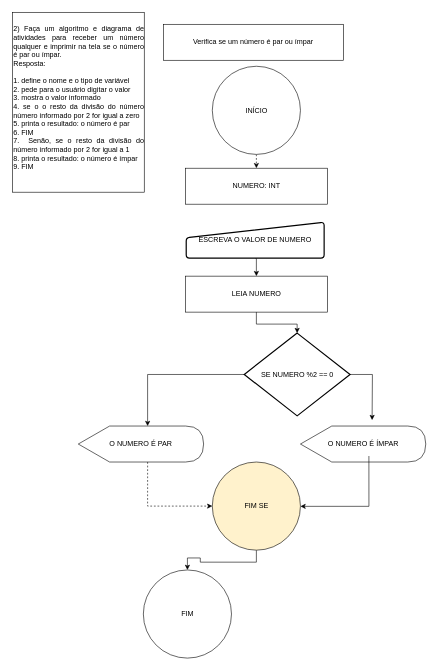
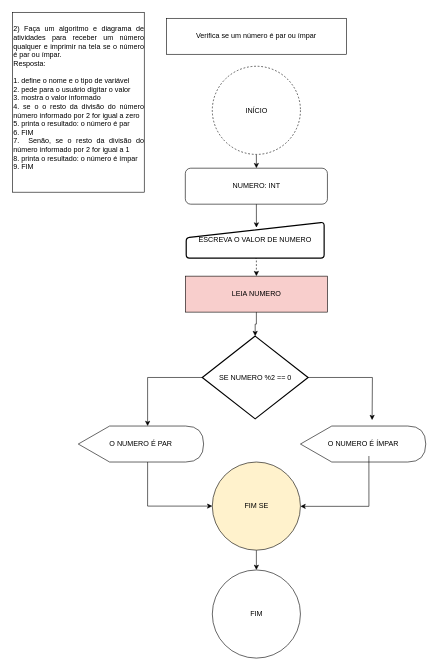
- <mxCell id="3" value="Verifica se um número é par ou ímpar" style="rounded=0;whiteSpace=wrap;html=1;" vertex="1" parent="1"><mxGeometry x="272" y="40" width="300" height="60" as="geometry" /></mxCell>
+ <mxCell id="3" value="Verifica se um número é par ou ímpar" style="rounded=0;whiteSpace=wrap;html=1;" vertex="1" parent="1"><mxGeometry x="277" y="30" width="300" height="60" as="geometry" /></mxCell>
- <mxCell id="5" value="INÍCIO" style="ellipse;whiteSpace=wrap;html=1;aspect=fixed;" vertex="1" parent="1"><mxGeometry x="353.5" y="110" width="147" height="147" as="geometry" /></mxCell>
+ <mxCell id="5" value="INÍCIO" style="ellipse;whiteSpace=wrap;html=1;aspect=fixed;dashed=1;" vertex="1" parent="1"><mxGeometry x="353.5" y="110" width="147" height="147" as="geometry" /></mxCell>
- <mxCell id="4" style="edgeStyle=orthogonalEdgeStyle;rounded=0;orthogonalLoop=1;jettySize=auto;html=1;exitX=0.5;exitY=1;exitDx=0;exitDy=0;entryX=0.5;entryY=0;entryDx=0;entryDy=0;dashed=1;" edge="1" parent="1" source="5" target="6"><mxGeometry relative="1" as="geometry" /></mxCell>
+ <mxCell id="4" style="edgeStyle=orthogonalEdgeStyle;rounded=0;orthogonalLoop=1;jettySize=auto;html=1;exitX=0.5;exitY=1;exitDx=0;exitDy=0;entryX=0.5;entryY=0;entryDx=0;entryDy=0;" edge="1" parent="1" source="5" target="6"><mxGeometry relative="1" as="geometry" /></mxCell>
- <mxCell id="6" value="NUMERO: INT" style="rounded=0;whiteSpace=wrap;html=1;" vertex="1" parent="1"><mxGeometry x="308.5" y="280" width="237" height="60" as="geometry" /></mxCell>
+ <mxCell id="6" value="NUMERO: INT" style="whiteSpace=wrap;html=1;rounded=1;" vertex="1" parent="1"><mxGeometry x="308.5" y="280" width="237" height="60" as="geometry" /></mxCell>
+ <mxCell id="18" style="edgeStyle=orthogonalEdgeStyle;rounded=0;orthogonalLoop=1;jettySize=auto;html=1;exitX=0.5;exitY=1;exitDx=0;exitDy=0;entryX=0.509;entryY=0.15;entryDx=0;entryDy=0;entryPerimeter=0;" edge="1" parent="1" source="6" target="8"><mxGeometry relative="1" as="geometry" /></mxCell>
- <mxCell id="7" style="edgeStyle=orthogonalEdgeStyle;rounded=0;orthogonalLoop=1;jettySize=auto;html=1;exitX=0.5;exitY=1;exitDx=0;exitDy=0;entryX=0.5;entryY=0;entryDx=0;entryDy=0;" edge="1" parent="1" source="8" target="9"><mxGeometry relative="1" as="geometry" /></mxCell>
+ <mxCell id="7" style="edgeStyle=orthogonalEdgeStyle;rounded=0;orthogonalLoop=1;jettySize=auto;html=1;exitX=0.5;exitY=1;exitDx=0;exitDy=0;entryX=0.5;entryY=0;entryDx=0;entryDy=0;dashed=1;" edge="1" parent="1" source="8" target="9"><mxGeometry relative="1" as="geometry" /></mxCell>
- <mxCell id="9" value="LEIA NUMERO" style="rounded=0;whiteSpace=wrap;html=1;" vertex="1" parent="1"><mxGeometry x="308.5" y="460" width="237" height="60" as="geometry" /></mxCell>
+ <mxCell id="9" value="LEIA NUMERO" style="rounded=0;whiteSpace=wrap;html=1;fillColor=#f8cecc;" vertex="1" parent="1"><mxGeometry x="308.5" y="460" width="237" height="60" as="geometry" /></mxCell>
- <mxCell id="11" value="SE NUMERO %2 == 0" style="strokeWidth=2;html=1;shape=mxgraph.flowchart.decision;whiteSpace=wrap;" vertex="1" parent="1"><mxGeometry x="406.75" y="555" width="176.5" height="138" as="geometry" /></mxCell>
+ <mxCell id="11" value="SE NUMERO %2 == 0" style="strokeWidth=2;html=1;shape=mxgraph.flowchart.decision;whiteSpace=wrap;" vertex="1" parent="1"><mxGeometry x="336.75" y="560" width="176.5" height="138" as="geometry" /></mxCell>
- <mxCell id="12" style="edgeStyle=orthogonalEdgeStyle;rounded=0;orthogonalLoop=1;jettySize=auto;html=1;exitX=0;exitY=0;exitDx=115.625;exitDy=60;exitPerimeter=0;entryX=0;entryY=0.5;entryDx=0;entryDy=0;dashed=1;" edge="1" parent="1" source="13" target="16"><mxGeometry relative="1" as="geometry" /></mxCell>
+ <mxCell id="12" style="edgeStyle=orthogonalEdgeStyle;rounded=0;orthogonalLoop=1;jettySize=auto;html=1;exitX=0;exitY=0;exitDx=115.625;exitDy=60;exitPerimeter=0;entryX=0;entryY=0.5;entryDx=0;entryDy=0;" edge="1" parent="1" source="13" target="16"><mxGeometry relative="1" as="geometry" /></mxCell>
- <mxCell id="17" value="FIM" style="ellipse;whiteSpace=wrap;html=1;aspect=fixed;" vertex="1" parent="1"><mxGeometry x="238.5" y="950" width="147" height="147" as="geometry" /></mxCell>
+ <mxCell id="17" value="FIM" style="ellipse;whiteSpace=wrap;html=1;aspect=fixed;" vertex="1" parent="1"><mxGeometry x="353.5" y="950" width="147" height="147" as="geometry" /></mxCell>
